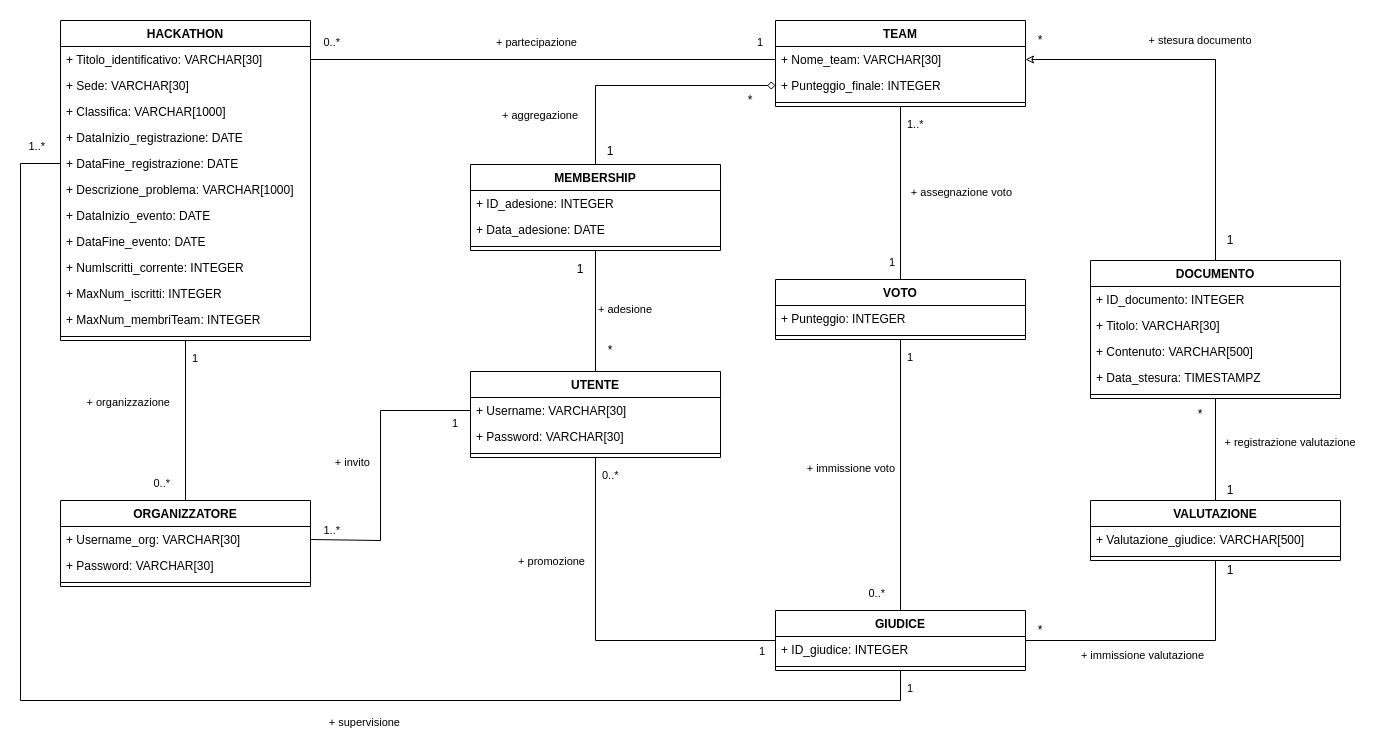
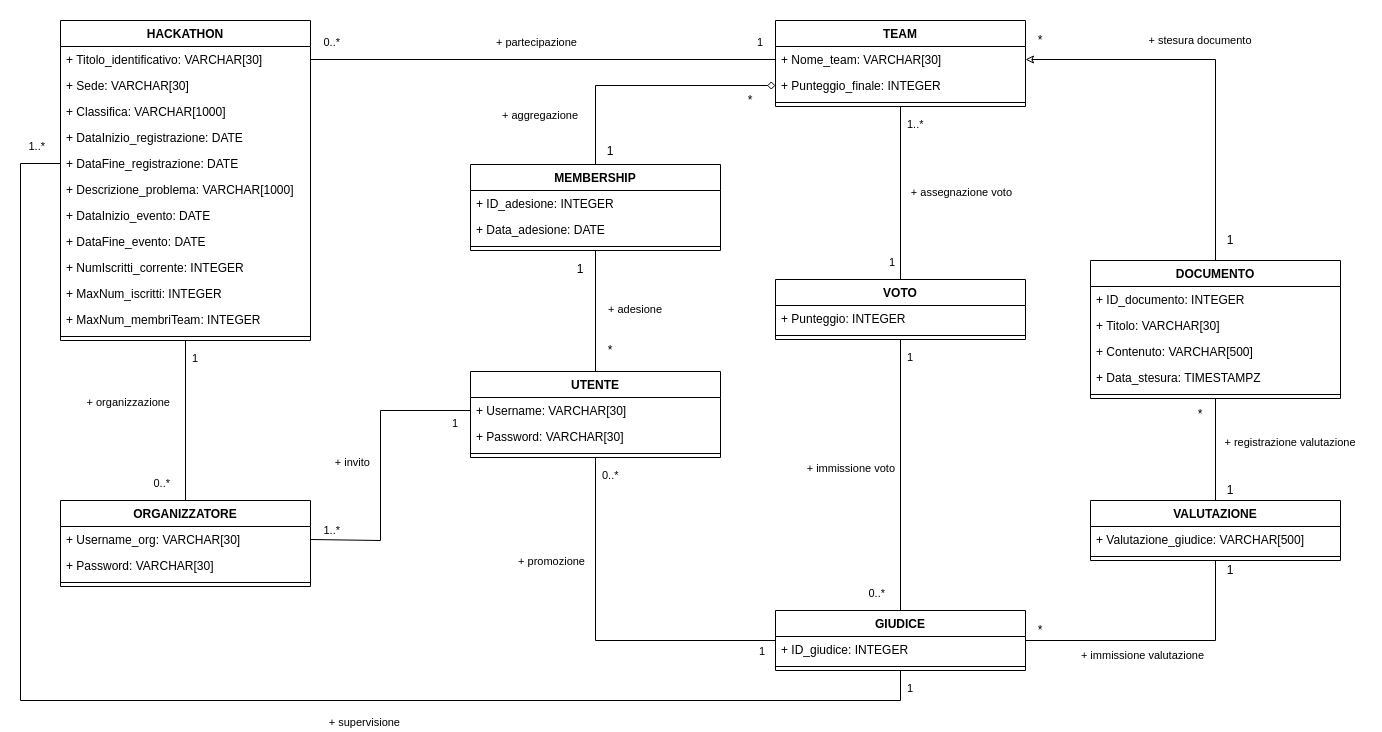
- <mxCell id="89" value="&lt;font style=&quot;font-size: 11px;&quot;&gt;+ adesione&lt;/font&gt;" style="text;html=1;align=center;verticalAlign=middle;whiteSpace=wrap;rounded=0;" parent="1" vertex="1"><mxGeometry x="590" y="294" width="70" height="30" as="geometry" /></mxCell>
+ <mxCell id="89" value="&lt;font style=&quot;font-size: 11px;&quot;&gt;+ adesione&lt;/font&gt;" style="text;html=1;align=center;verticalAlign=middle;whiteSpace=wrap;rounded=0;" parent="1" vertex="1"><mxGeometry x="600" y="294" width="70" height="30" as="geometry" /></mxCell>
